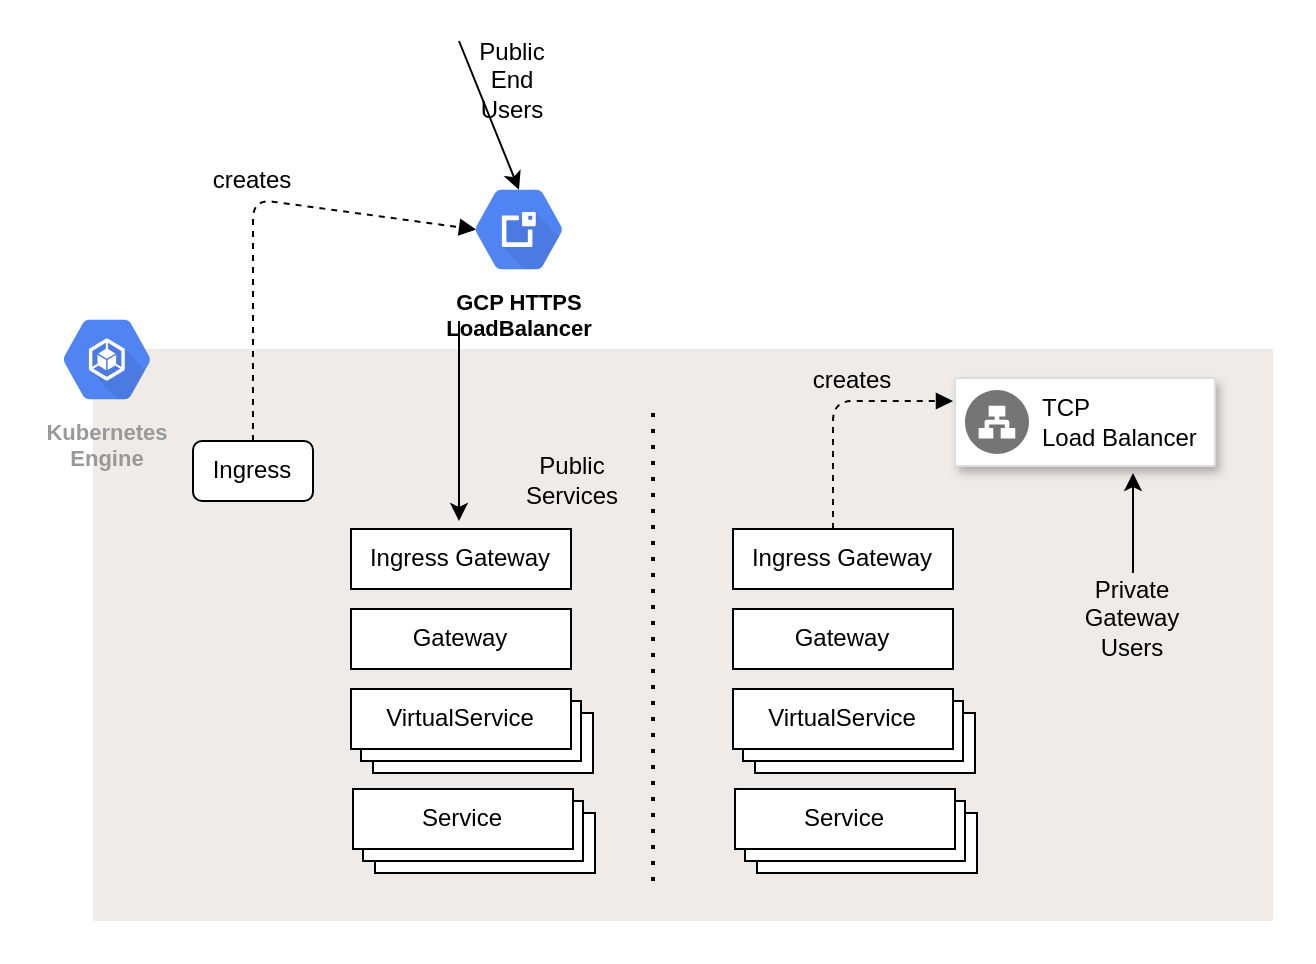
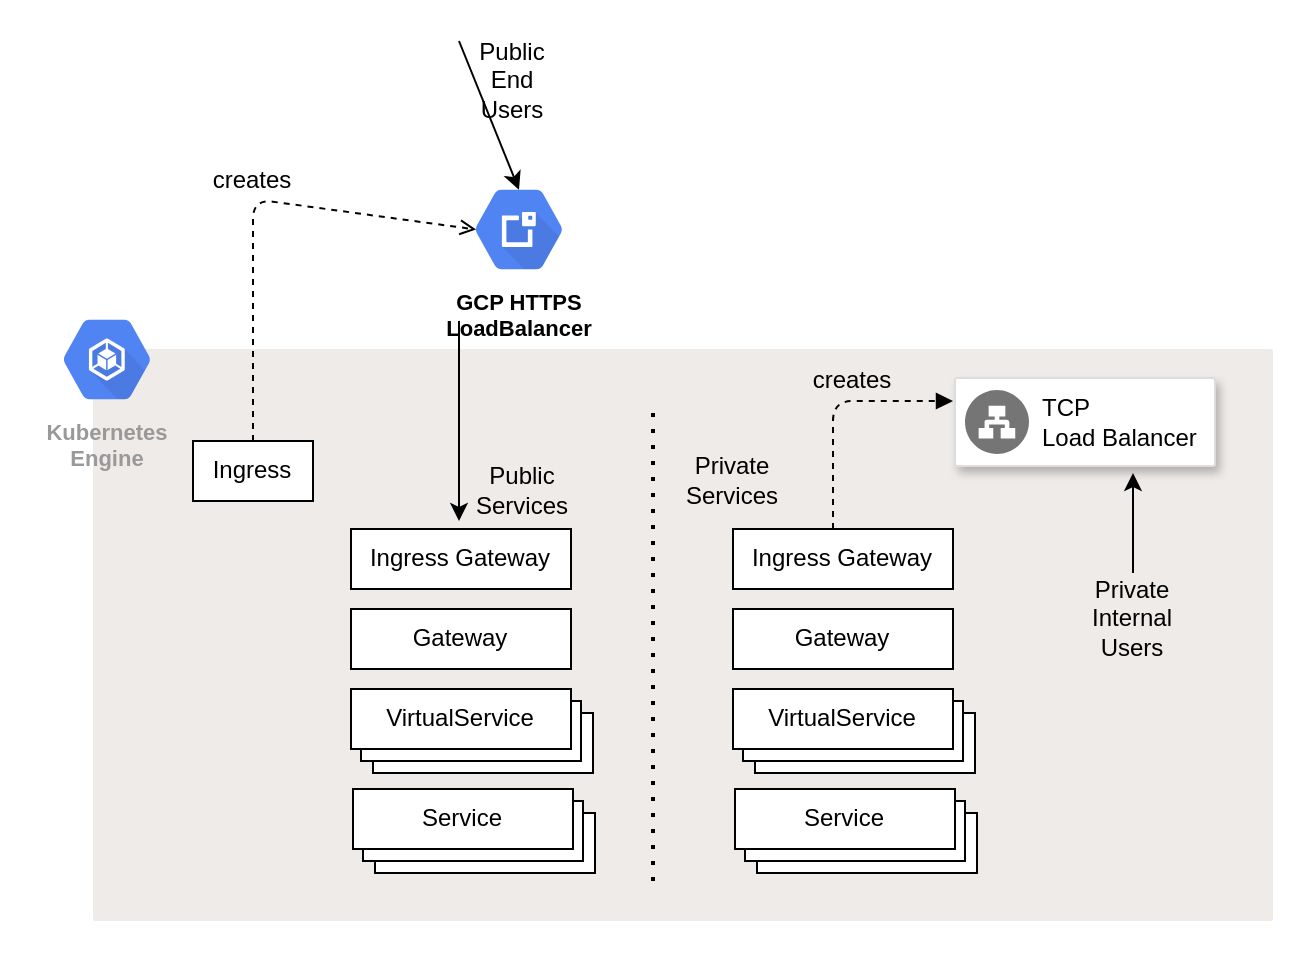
- <mxCell id="15" value="" style="endArrow=block;dashed=1;html=1;fontColor=#000000;strokeColor=#000000;entryX=0.175;entryY=0.5;entryDx=0;entryDy=0;entryPerimeter=0;exitX=0.5;exitY=0;exitDx=0;exitDy=0;endFill=1;" edge="1" parent="1" source="6" target="3"><mxGeometry width="50" height="50" relative="1" as="geometry"><mxPoint x="136" y="220" as="sourcePoint" /><mxPoint x="206" y="280" as="targetPoint" /><Array as="points"><mxPoint x="126" y="99" /></Array></mxGeometry></mxCell>
+ <mxCell id="15" value="" style="endArrow=open;dashed=1;html=1;fontColor=#000000;strokeColor=#000000;entryX=0.175;entryY=0.5;entryDx=0;entryDy=0;entryPerimeter=0;exitX=0.5;exitY=0;exitDx=0;exitDy=0;endFill=1;" edge="1" parent="1" source="6" target="3"><mxGeometry width="50" height="50" relative="1" as="geometry"><mxPoint x="136" y="220" as="sourcePoint" /><mxPoint x="206" y="280" as="targetPoint" /><Array as="points"><mxPoint x="126" y="99" /></Array></mxGeometry></mxCell>
- <mxCell id="6" value="Ingress" style="whiteSpace=wrap;html=1;fontColor=#000000;rounded=1;" vertex="1" parent="1"><mxGeometry x="96" y="220" width="60" height="30" as="geometry" /></mxCell>
+ <mxCell id="6" value="Ingress" style="rounded=0;whiteSpace=wrap;html=1;fontColor=#000000;" vertex="1" parent="1"><mxGeometry x="96" y="220" width="60" height="30" as="geometry" /></mxCell>
- <mxCell id="19" value="&lt;div&gt;Public&lt;/div&gt;&lt;div&gt;Services&lt;br&gt;&lt;/div&gt;" style="text;html=1;strokeColor=none;fillColor=none;align=center;verticalAlign=middle;whiteSpace=wrap;rounded=0;fontColor=#000000;" vertex="1" parent="1"><mxGeometry x="266" y="230" width="40" height="20" as="geometry" /></mxCell>
+ <mxCell id="19" value="&lt;div&gt;Public&lt;/div&gt;&lt;div&gt;Services&lt;br&gt;&lt;/div&gt;" style="text;html=1;strokeColor=none;fillColor=none;align=center;verticalAlign=middle;whiteSpace=wrap;rounded=0;fontColor=#000000;" vertex="1" parent="1"><mxGeometry x="241" y="235" width="40" height="20" as="geometry" /></mxCell>
+ <mxCell id="21" value="Private&lt;div&gt;Services&lt;br&gt;&lt;/div&gt;" style="text;html=1;strokeColor=none;fillColor=none;align=center;verticalAlign=middle;whiteSpace=wrap;rounded=0;fontColor=#000000;" vertex="1" parent="1"><mxGeometry x="346" y="230" width="40" height="20" as="geometry" /></mxCell>
- <mxCell id="32" value="&lt;div&gt;Private&lt;/div&gt;&lt;div&gt;Gateway&lt;/div&gt;&lt;div&gt;Users&lt;br&gt;&lt;/div&gt;" style="text;html=1;strokeColor=none;fillColor=none;align=center;verticalAlign=middle;whiteSpace=wrap;rounded=0;fontColor=#000000;" vertex="1" parent="1"><mxGeometry x="546" y="299" width="40" height="20" as="geometry" /></mxCell>
+ <mxCell id="32" value="&lt;div&gt;Private&lt;/div&gt;&lt;div&gt;Internal&lt;/div&gt;&lt;div&gt;Users&lt;br&gt;&lt;/div&gt;" style="text;html=1;strokeColor=none;fillColor=none;align=center;verticalAlign=middle;whiteSpace=wrap;rounded=0;fontColor=#000000;" vertex="1" parent="1"><mxGeometry x="546" y="299" width="40" height="20" as="geometry" /></mxCell>
